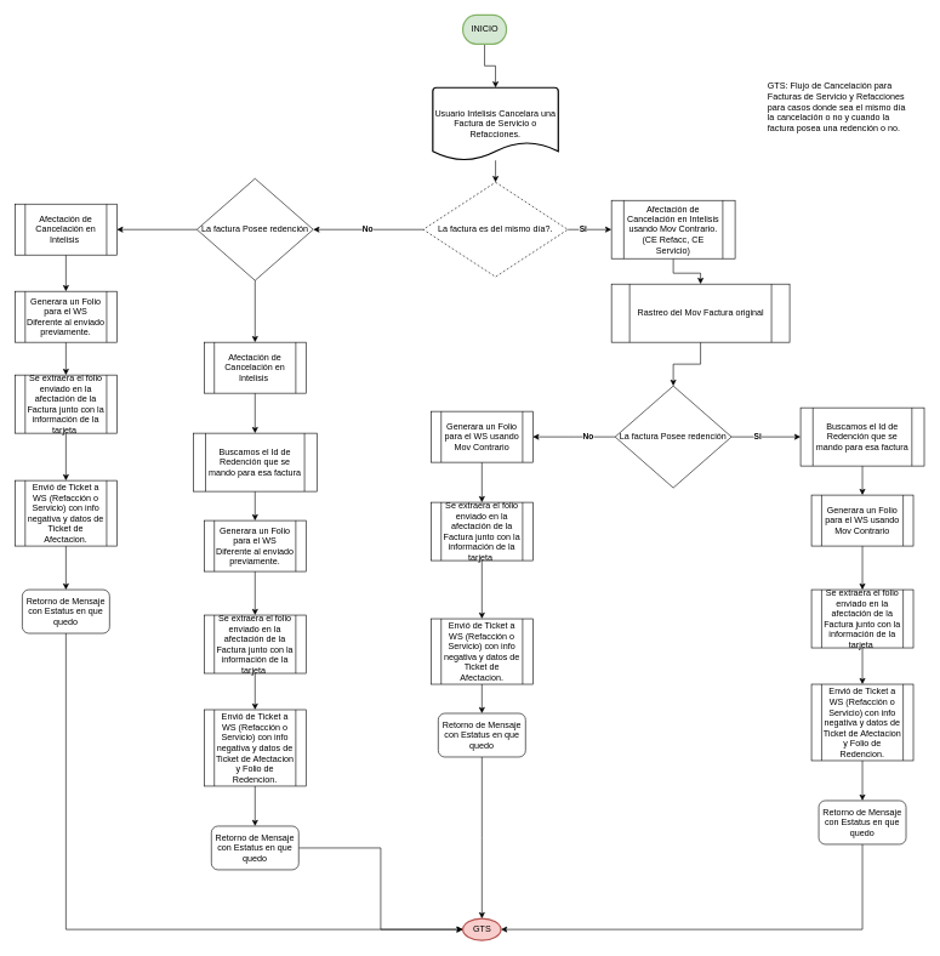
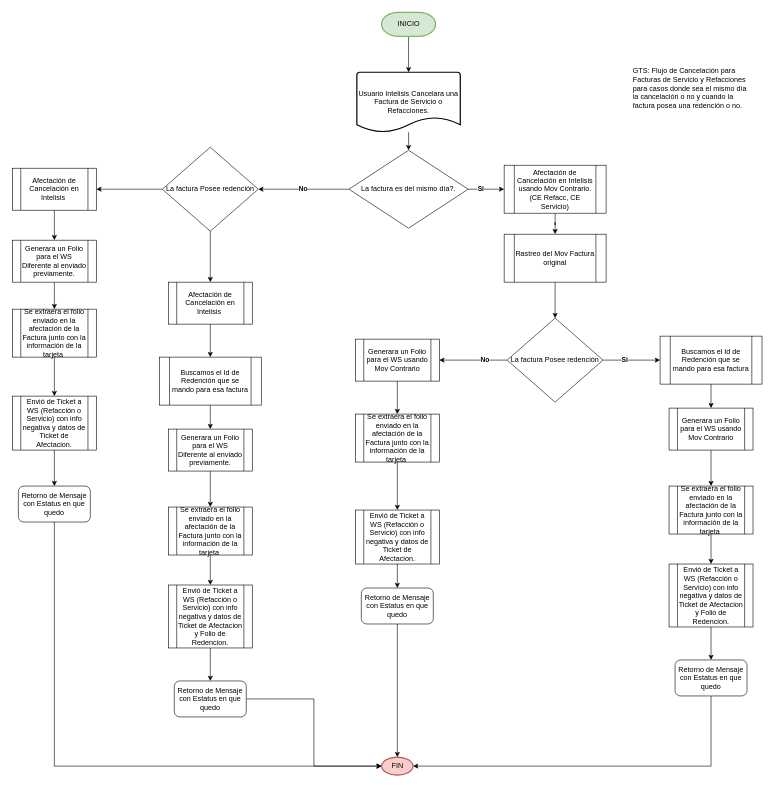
- <mxCell id="6" value="INICIO" style="strokeWidth=2;html=1;shape=mxgraph.flowchart.terminator;whiteSpace=wrap;fillColor=#d5e8d4;strokeColor=#82b366;" vertex="1" parent="1"><mxGeometry x="635.63" y="20" width="60" height="40" as="geometry" /></mxCell>
+ <mxCell id="6" value="INICIO" style="strokeWidth=2;html=1;shape=mxgraph.flowchart.terminator;whiteSpace=wrap;fillColor=#d5e8d4;strokeColor=#82b366;" vertex="1" parent="1"><mxGeometry x="635.63" y="20" width="90" height="40" as="geometry" /></mxCell>
- <mxCell id="10" value="La factura es del mismo día?." style="rhombus;whiteSpace=wrap;html=1;dashed=1;" vertex="1" parent="1"><mxGeometry x="581.25" y="250" width="198.75" height="130" as="geometry" /></mxCell>
+ <mxCell id="10" value="La factura es del mismo día?." style="rhombus;whiteSpace=wrap;html=1;" vertex="1" parent="1"><mxGeometry x="581.25" y="250" width="198.75" height="130" as="geometry" /></mxCell>
- <mxCell id="14" value="Rastreo del Mov Factura original" style="shape=process;whiteSpace=wrap;html=1;backgroundOutline=1;" vertex="1" parent="1"><mxGeometry x="840" y="390" width="245" height="80" as="geometry" /></mxCell>
+ <mxCell id="14" value="Rastreo del Mov Factura original" style="shape=process;whiteSpace=wrap;html=1;backgroundOutline=1;" vertex="1" parent="1"><mxGeometry x="840" y="390" width="170" height="80" as="geometry" /></mxCell>
- <mxCell id="4" value="GTS" style="strokeWidth=2;html=1;shape=mxgraph.flowchart.start_1;whiteSpace=wrap;fillColor=#f8cecc;strokeColor=#b85450;" vertex="1" parent="1"><mxGeometry x="635.63" y="1262" width="52.5" height="30" as="geometry" /></mxCell>
+ <mxCell id="4" value="FIN" style="strokeWidth=2;html=1;shape=mxgraph.flowchart.start_1;whiteSpace=wrap;fillColor=#f8cecc;strokeColor=#b85450;" vertex="1" parent="1"><mxGeometry x="635.63" y="1262" width="52.5" height="30" as="geometry" /></mxCell>
